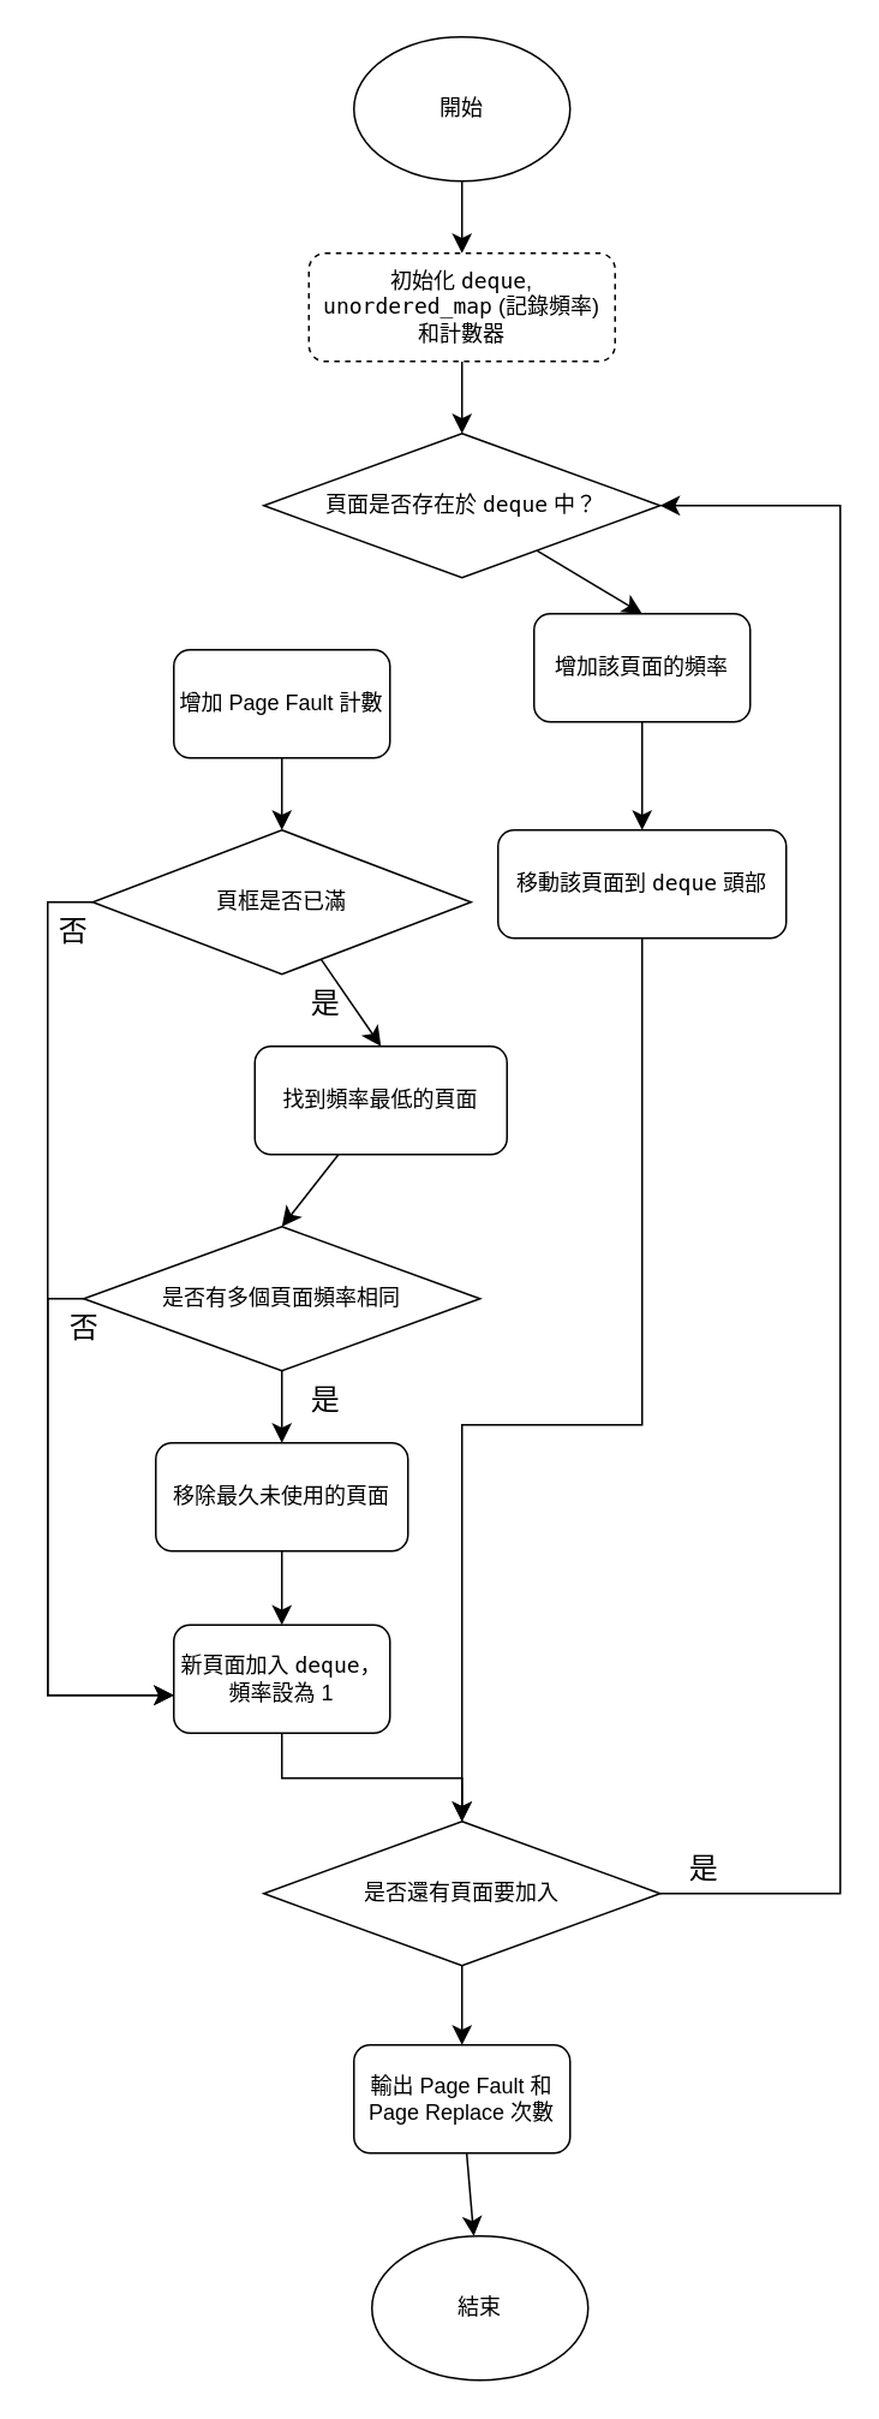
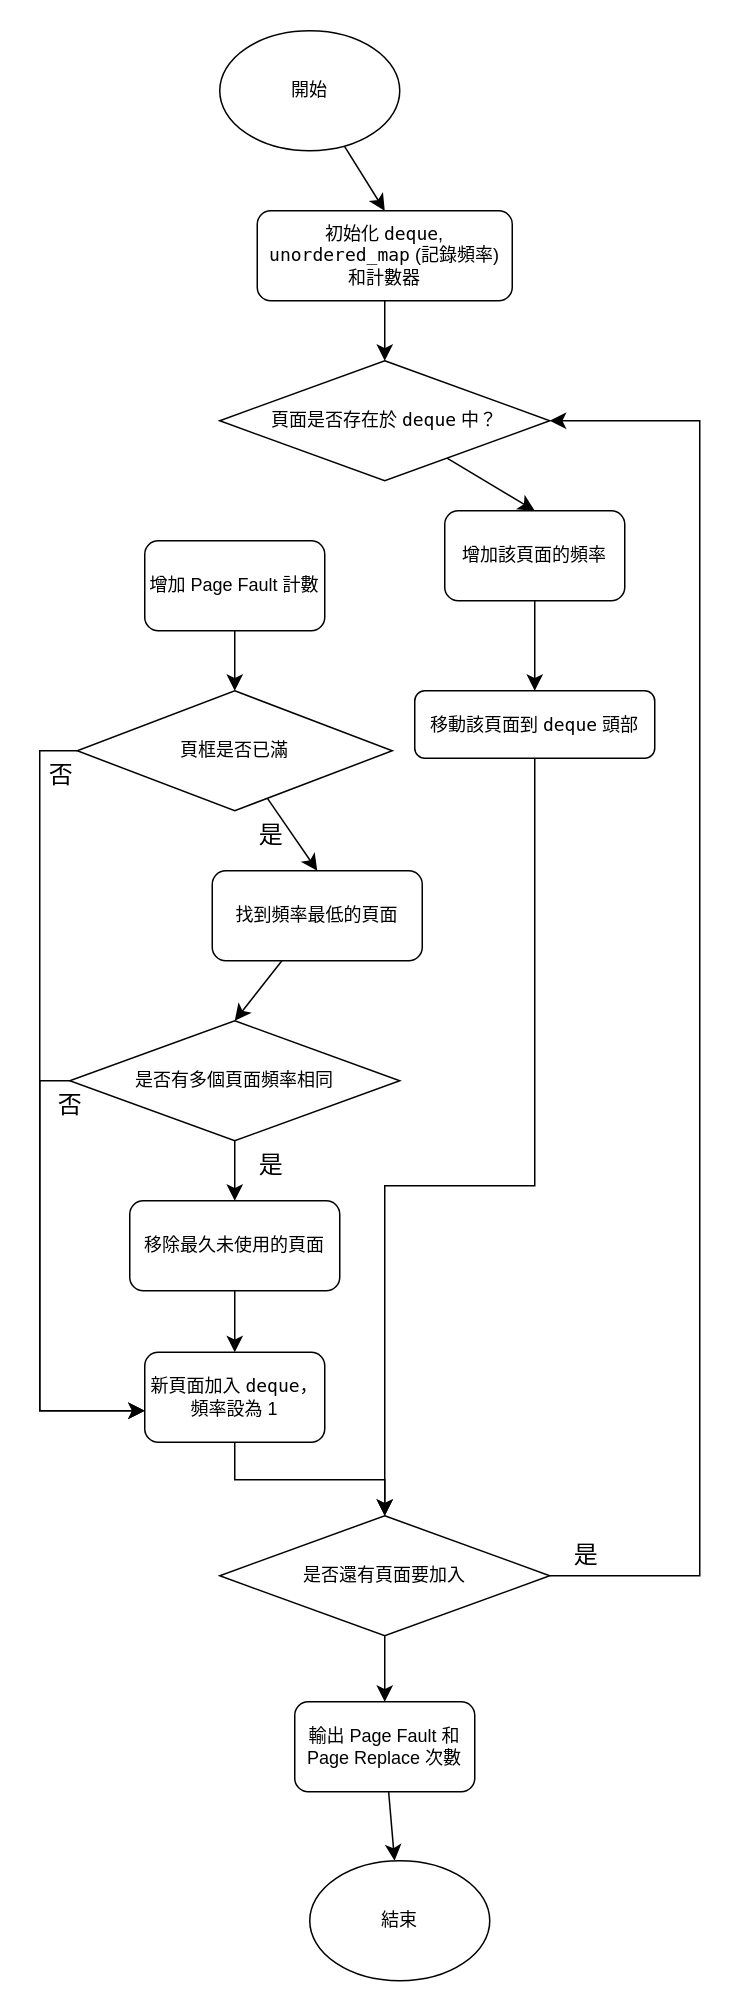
- <mxCell id="3" value="&lt;p data-pm-slice=&quot;1 1 [&amp;quot;ordered_list&amp;quot;,{&amp;quot;spread&amp;quot;:false,&amp;quot;startingNumber&amp;quot;:1,&amp;quot;start&amp;quot;:1496,&amp;quot;end&amp;quot;:1820},&amp;quot;regular_list_item&amp;quot;,{&amp;quot;start&amp;quot;:1496,&amp;quot;end&amp;quot;:1501}]&quot;&gt;開始&lt;/p&gt;" style="ellipse;whiteSpace=wrap;html=1;" vertex="1" parent="1"><mxGeometry x="196" y="20" width="120" height="80" as="geometry" /></mxCell>
+ <mxCell id="3" value="&lt;p data-pm-slice=&quot;1 1 [&amp;quot;ordered_list&amp;quot;,{&amp;quot;spread&amp;quot;:false,&amp;quot;startingNumber&amp;quot;:1,&amp;quot;start&amp;quot;:1496,&amp;quot;end&amp;quot;:1820},&amp;quot;regular_list_item&amp;quot;,{&amp;quot;start&amp;quot;:1496,&amp;quot;end&amp;quot;:1501}]&quot;&gt;開始&lt;/p&gt;" style="ellipse;whiteSpace=wrap;html=1;" vertex="1" parent="1"><mxGeometry x="146" y="20" width="120" height="80" as="geometry" /></mxCell>
- <mxCell id="5" value="&lt;p data-pm-slice=&quot;1 1 [&amp;quot;ordered_list&amp;quot;,{&amp;quot;spread&amp;quot;:false,&amp;quot;startingNumber&amp;quot;:1,&amp;quot;start&amp;quot;:1496,&amp;quot;end&amp;quot;:1820},&amp;quot;regular_list_item&amp;quot;,{&amp;quot;start&amp;quot;:1502,&amp;quot;end&amp;quot;:1545}]&quot;&gt;初始化 &lt;code&gt;deque&lt;/code&gt;, &lt;code&gt;unordered_map&lt;/code&gt; (記錄頻率) 和計數器&lt;/p&gt;" style="rounded=1;whiteSpace=wrap;html=1;dashed=1;" vertex="1" parent="1"><mxGeometry x="171" y="140" width="170" height="60" as="geometry" /></mxCell>
+ <mxCell id="5" value="&lt;p data-pm-slice=&quot;1 1 [&amp;quot;ordered_list&amp;quot;,{&amp;quot;spread&amp;quot;:false,&amp;quot;startingNumber&amp;quot;:1,&amp;quot;start&amp;quot;:1496,&amp;quot;end&amp;quot;:1820},&amp;quot;regular_list_item&amp;quot;,{&amp;quot;start&amp;quot;:1502,&amp;quot;end&amp;quot;:1545}]&quot;&gt;初始化 &lt;code&gt;deque&lt;/code&gt;, &lt;code&gt;unordered_map&lt;/code&gt; (記錄頻率) 和計數器&lt;/p&gt;" style="rounded=1;whiteSpace=wrap;html=1;" vertex="1" parent="1"><mxGeometry x="171" y="140" width="170" height="60" as="geometry" /></mxCell>
- <mxCell id="27" value="&lt;p data-pm-slice=&quot;1 1 [&amp;quot;ordered_list&amp;quot;,{&amp;quot;spread&amp;quot;:false,&amp;quot;startingNumber&amp;quot;:1,&amp;quot;start&amp;quot;:1496,&amp;quot;end&amp;quot;:1820},&amp;quot;regular_list_item&amp;quot;,{&amp;quot;start&amp;quot;:1546,&amp;quot;end&amp;quot;:1779},&amp;quot;list&amp;quot;,{&amp;quot;spread&amp;quot;:false,&amp;quot;start&amp;quot;:1568,&amp;quot;end&amp;quot;:1779},&amp;quot;regular_list_item&amp;quot;,{&amp;quot;start&amp;quot;:1568,&amp;quot;end&amp;quot;:1779},&amp;quot;list&amp;quot;,{&amp;quot;spread&amp;quot;:false,&amp;quot;start&amp;quot;:1594,&amp;quot;end&amp;quot;:1779},&amp;quot;regular_list_item&amp;quot;,{&amp;quot;start&amp;quot;:1594,&amp;quot;end&amp;quot;:1643},&amp;quot;list&amp;quot;,{&amp;quot;spread&amp;quot;:false,&amp;quot;start&amp;quot;:1606,&amp;quot;end&amp;quot;:1643},&amp;quot;regular_list_item&amp;quot;,{&amp;quot;start&amp;quot;:1624,&amp;quot;end&amp;quot;:1643}]&quot;&gt;移動該頁面到 &lt;code&gt;deque&lt;/code&gt; 頭部&lt;/p&gt;" style="rounded=1;whiteSpace=wrap;html=1;" vertex="1" parent="1"><mxGeometry x="276" y="460" width="160" height="60" as="geometry" /></mxCell>
+ <mxCell id="27" value="&lt;p data-pm-slice=&quot;1 1 [&amp;quot;ordered_list&amp;quot;,{&amp;quot;spread&amp;quot;:false,&amp;quot;startingNumber&amp;quot;:1,&amp;quot;start&amp;quot;:1496,&amp;quot;end&amp;quot;:1820},&amp;quot;regular_list_item&amp;quot;,{&amp;quot;start&amp;quot;:1546,&amp;quot;end&amp;quot;:1779},&amp;quot;list&amp;quot;,{&amp;quot;spread&amp;quot;:false,&amp;quot;start&amp;quot;:1568,&amp;quot;end&amp;quot;:1779},&amp;quot;regular_list_item&amp;quot;,{&amp;quot;start&amp;quot;:1568,&amp;quot;end&amp;quot;:1779},&amp;quot;list&amp;quot;,{&amp;quot;spread&amp;quot;:false,&amp;quot;start&amp;quot;:1594,&amp;quot;end&amp;quot;:1779},&amp;quot;regular_list_item&amp;quot;,{&amp;quot;start&amp;quot;:1594,&amp;quot;end&amp;quot;:1643},&amp;quot;list&amp;quot;,{&amp;quot;spread&amp;quot;:false,&amp;quot;start&amp;quot;:1606,&amp;quot;end&amp;quot;:1643},&amp;quot;regular_list_item&amp;quot;,{&amp;quot;start&amp;quot;:1624,&amp;quot;end&amp;quot;:1643}]&quot;&gt;移動該頁面到 &lt;code&gt;deque&lt;/code&gt; 頭部&lt;/p&gt;" style="rounded=1;whiteSpace=wrap;html=1;" vertex="1" parent="1"><mxGeometry x="276" y="460" width="160" height="45" as="geometry" /></mxCell>
